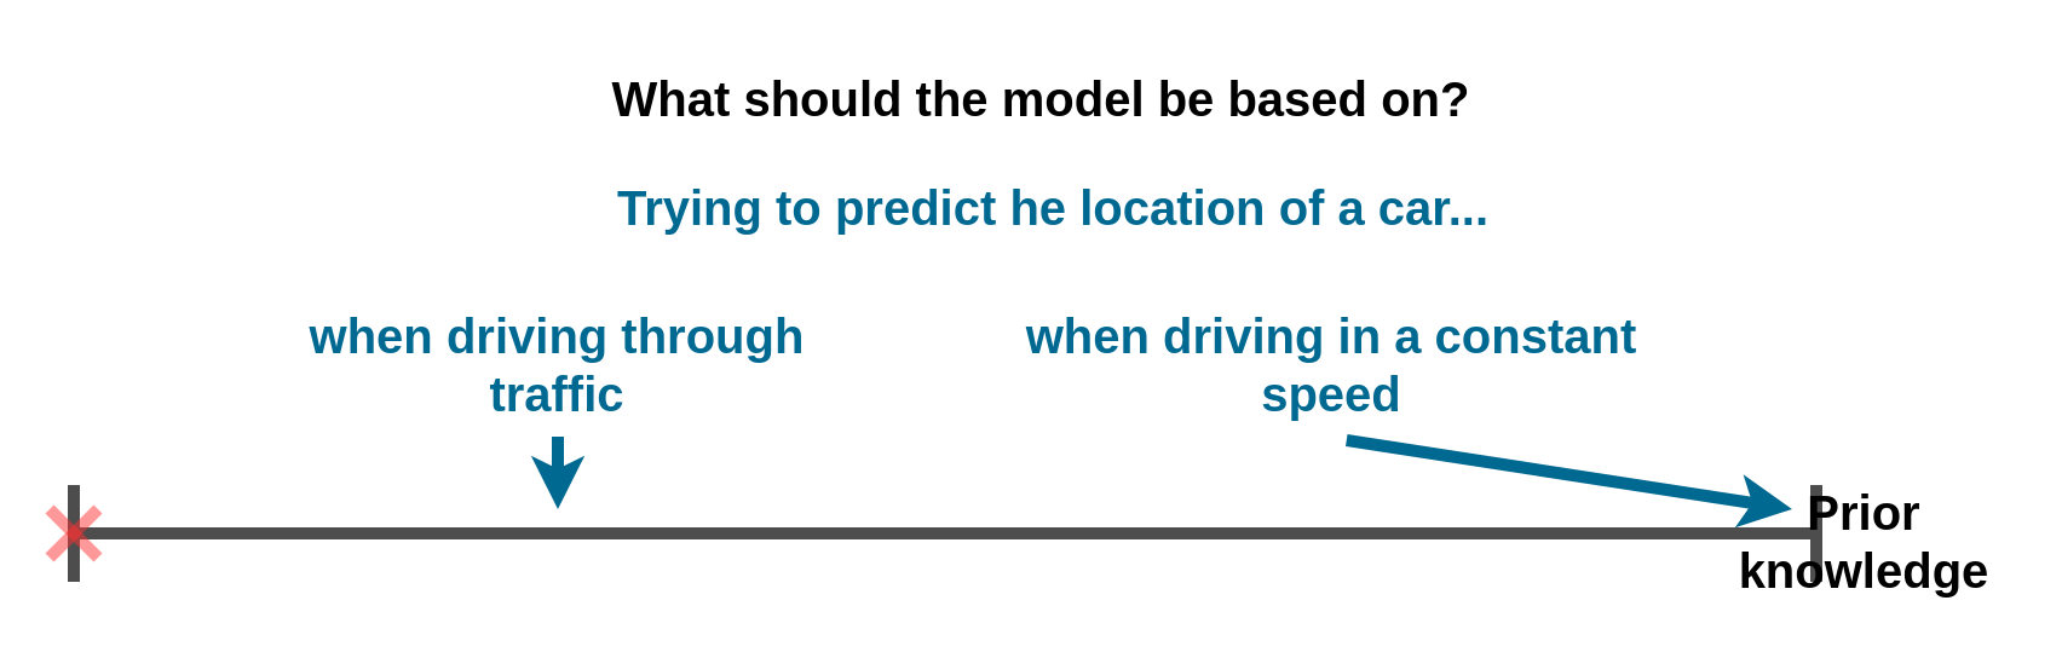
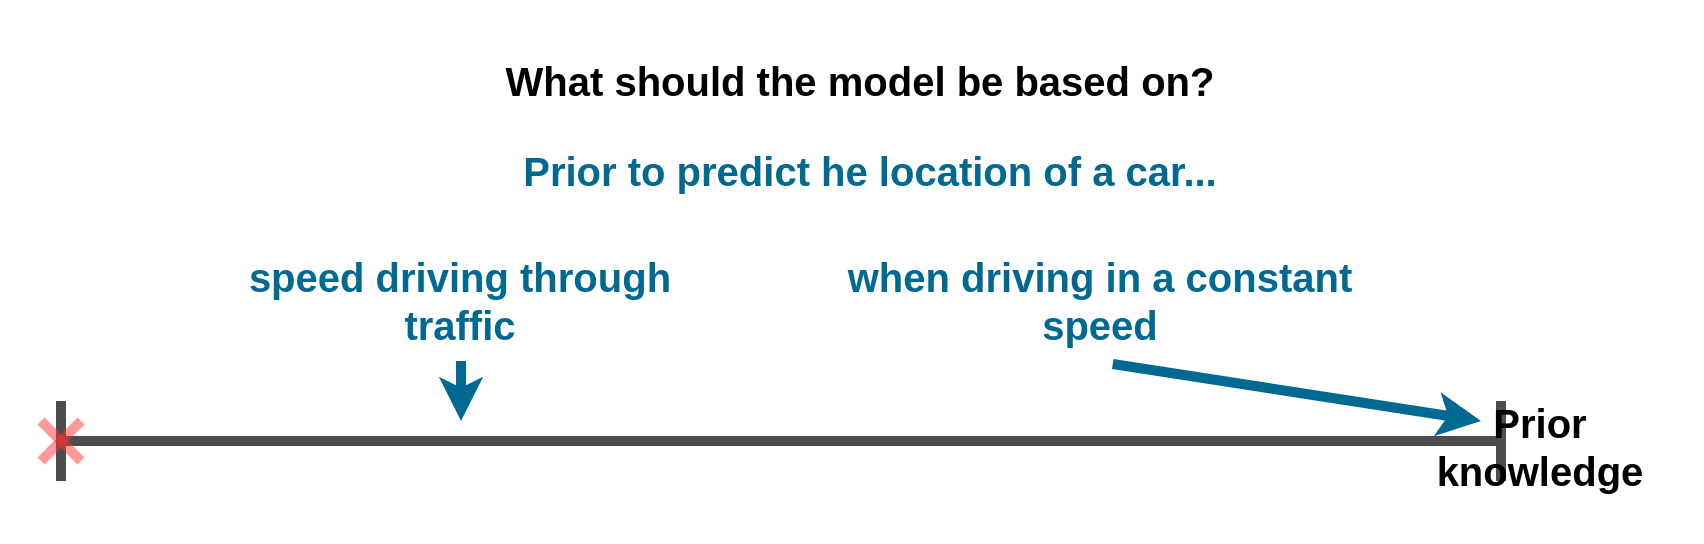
- <mxCell id="13" value="Trying to predict he location of a car..." style="text;html=1;strokeColor=none;fillColor=none;align=center;verticalAlign=middle;whiteSpace=wrap;rounded=0;fontColor=#006992;fontStyle=1;fontSize=20;" parent="1" vertex="1"><mxGeometry x="240" y="60" width="390" height="50" as="geometry" /></mxCell>
+ <mxCell id="13" value="Prior to predict he location of a car..." style="text;html=1;strokeColor=none;fillColor=none;align=center;verticalAlign=middle;whiteSpace=wrap;rounded=0;fontColor=#006992;fontStyle=1;fontSize=20;" parent="1" vertex="1"><mxGeometry x="240" y="60" width="390" height="50" as="geometry" /></mxCell>
- <mxCell id="12" value="when driving through traffic" style="text;html=1;strokeColor=none;fillColor=none;align=center;verticalAlign=middle;whiteSpace=wrap;rounded=0;fontColor=#006992;fontStyle=1;fontSize=20;" parent="1" vertex="1"><mxGeometry x="110" y="120" width="240" height="60" as="geometry" /></mxCell>
+ <mxCell id="12" value="speed driving through traffic" style="text;html=1;strokeColor=none;fillColor=none;align=center;verticalAlign=middle;whiteSpace=wrap;rounded=0;fontColor=#006992;fontStyle=1;fontSize=20;" parent="1" vertex="1"><mxGeometry x="110" y="120" width="240" height="60" as="geometry" /></mxCell>
